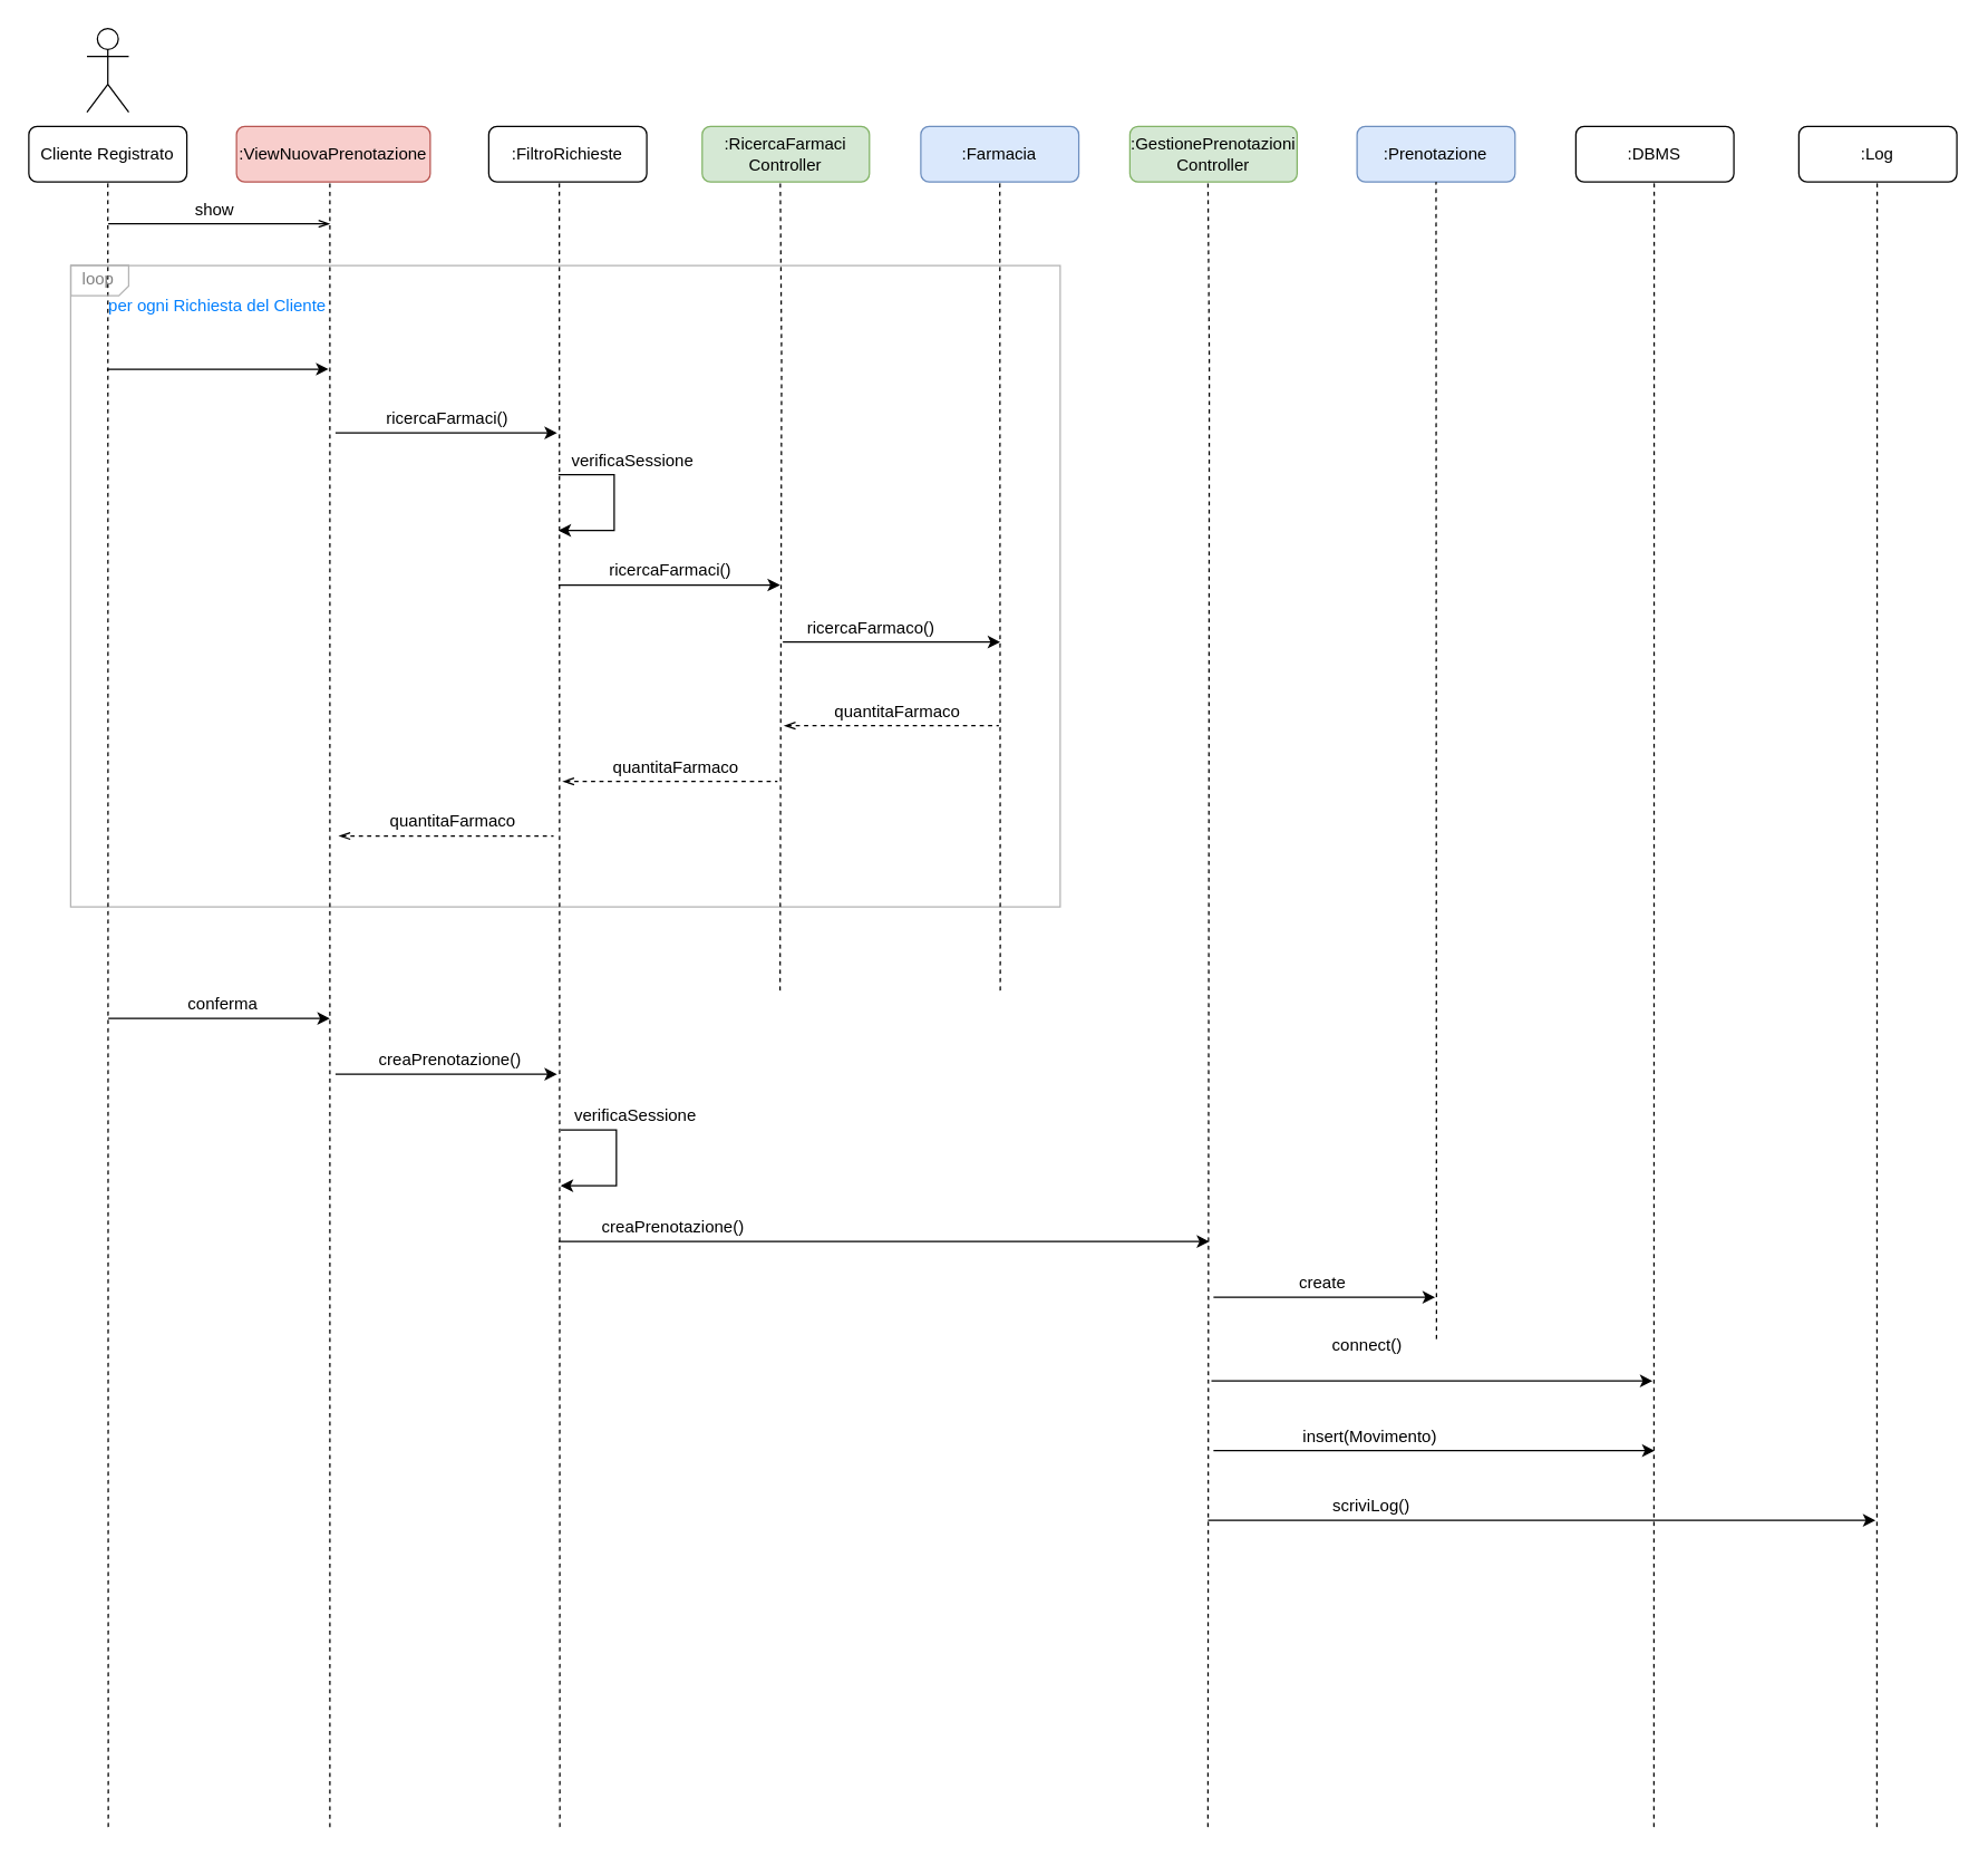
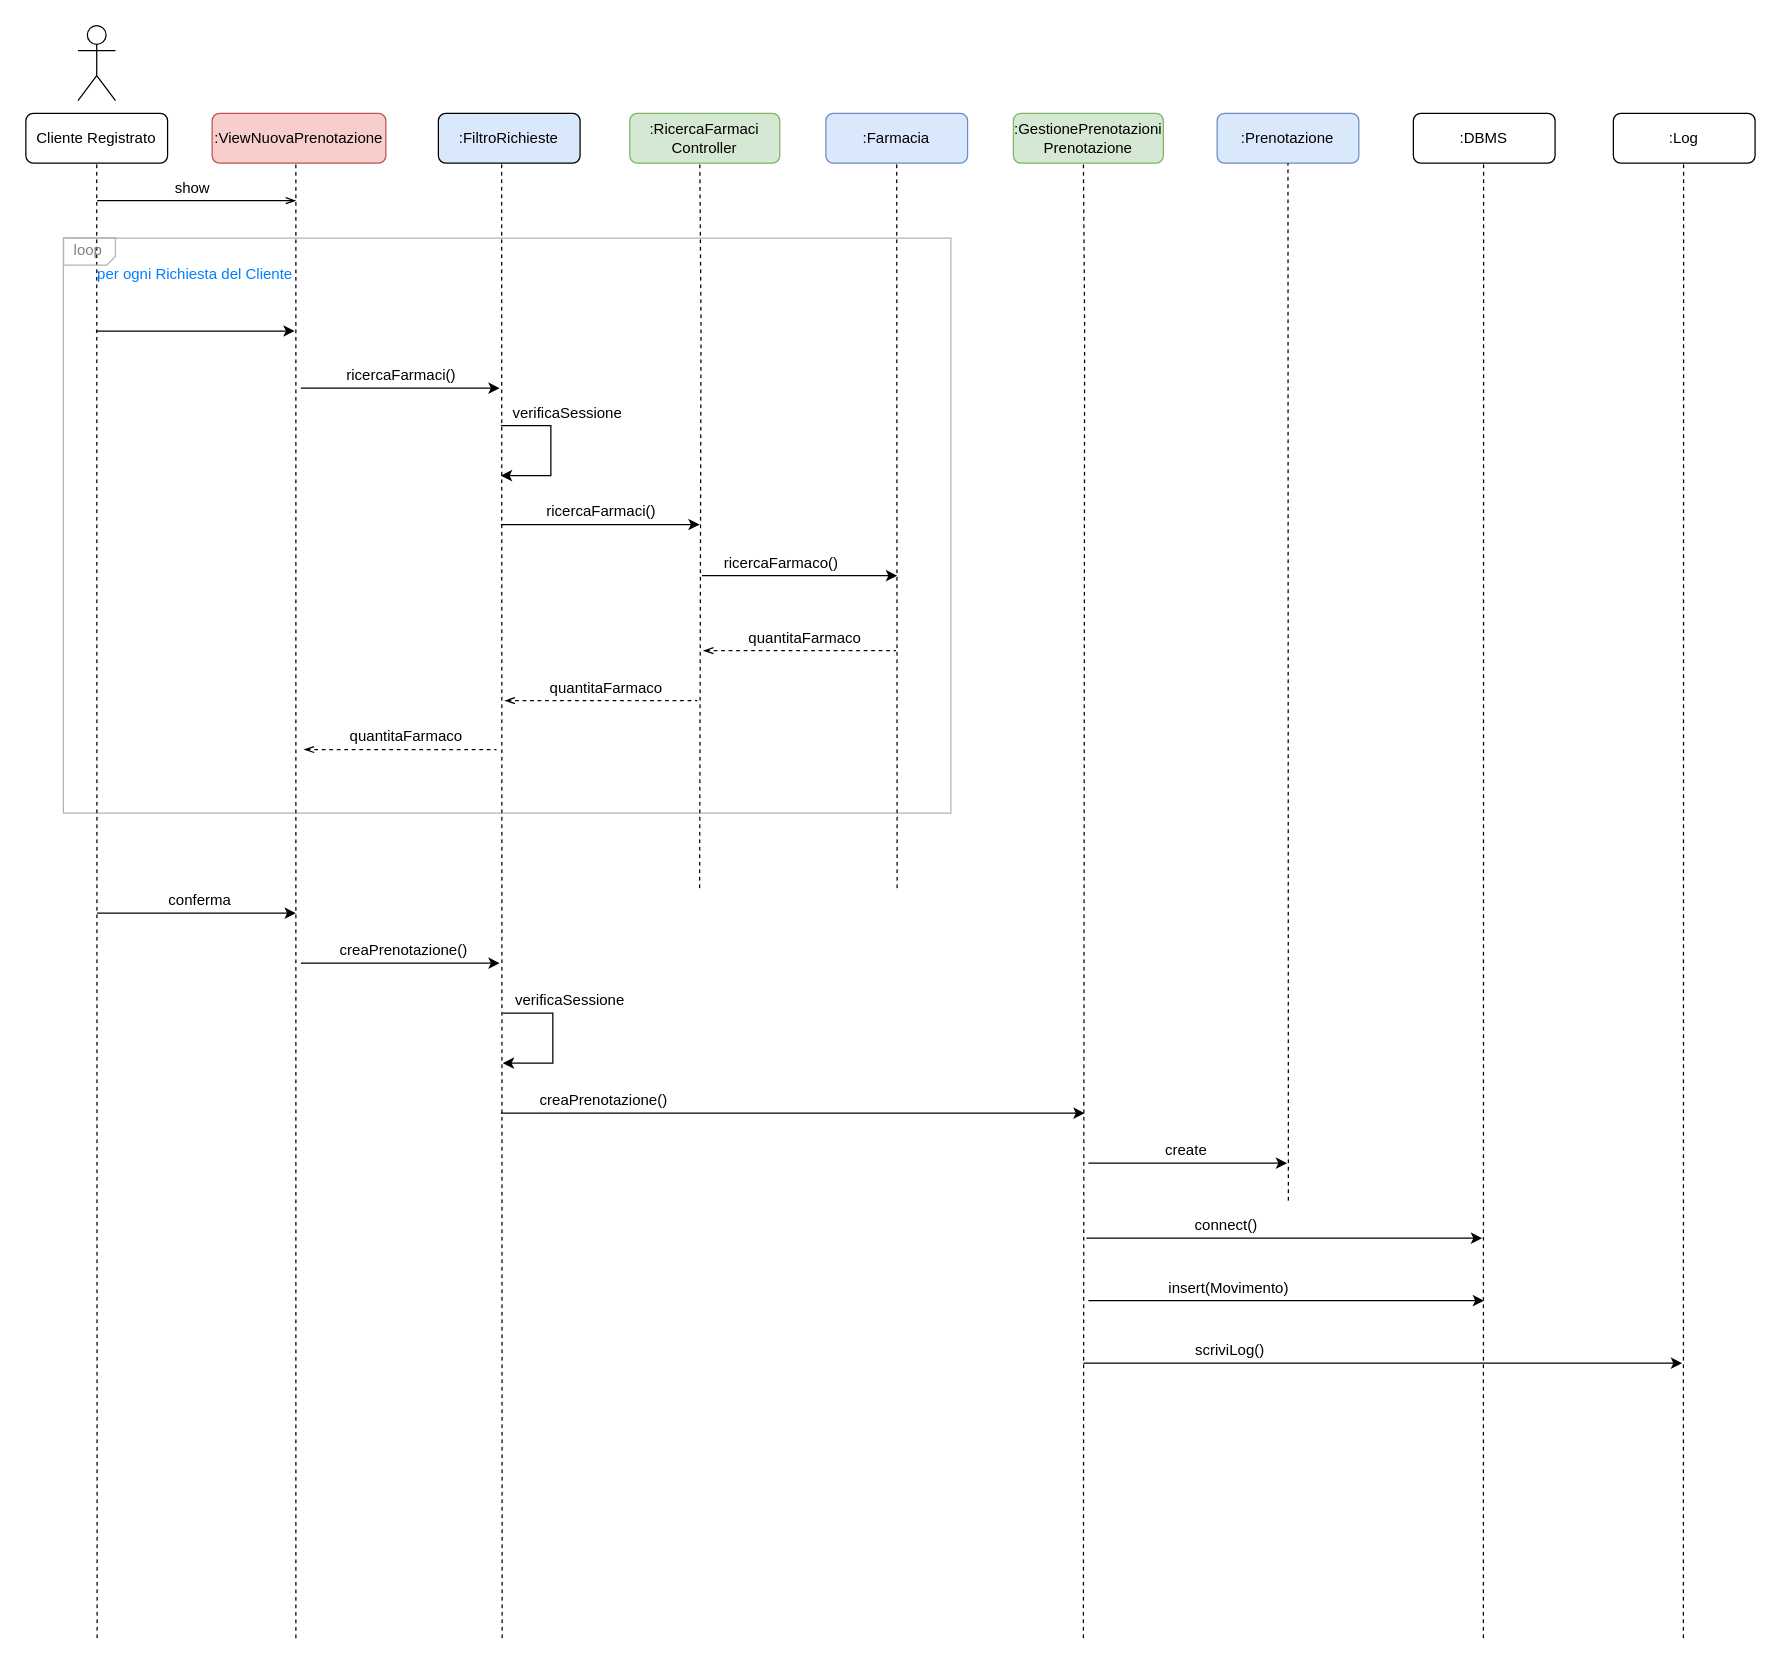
- <mxCell id="31" value=":FiltroRichieste" style="rounded=1;whiteSpace=wrap;html=1;" parent="1" vertex="1"><mxGeometry x="350" y="90.2" width="113.37" height="39.8" as="geometry" /></mxCell>
+ <mxCell id="31" value=":FiltroRichieste" style="rounded=1;whiteSpace=wrap;html=1;fillColor=#dae8fc;" parent="1" vertex="1"><mxGeometry x="350" y="90.2" width="113.37" height="39.8" as="geometry" /></mxCell>
- <mxCell id="6" value=":GestionePrenotazioni&lt;br&gt;Controller" style="rounded=1;whiteSpace=wrap;html=1;fillColor=#d5e8d4;strokeColor=#82b366;" parent="1" vertex="1"><mxGeometry x="810" y="90.2" width="120" height="39.8" as="geometry" /></mxCell>
+ <mxCell id="6" value=":GestionePrenotazioni&lt;br&gt;Prenotazione" style="rounded=1;whiteSpace=wrap;html=1;fillColor=#d5e8d4;strokeColor=#82b366;" parent="1" vertex="1"><mxGeometry x="810" y="90.2" width="120" height="39.8" as="geometry" /></mxCell>
- <mxCell id="51" value="connect()" style="text;html=1;align=center;verticalAlign=middle;resizable=0;points=[];autosize=1;strokeColor=none;" parent="1" vertex="1"><mxGeometry x="945" y="955" width="70" height="20" as="geometry" /></mxCell>
+ <mxCell id="51" value="connect()" style="text;html=1;align=center;verticalAlign=middle;resizable=0;points=[];autosize=1;strokeColor=none;" parent="1" vertex="1"><mxGeometry x="945" y="970" width="70" height="20" as="geometry" /></mxCell>
